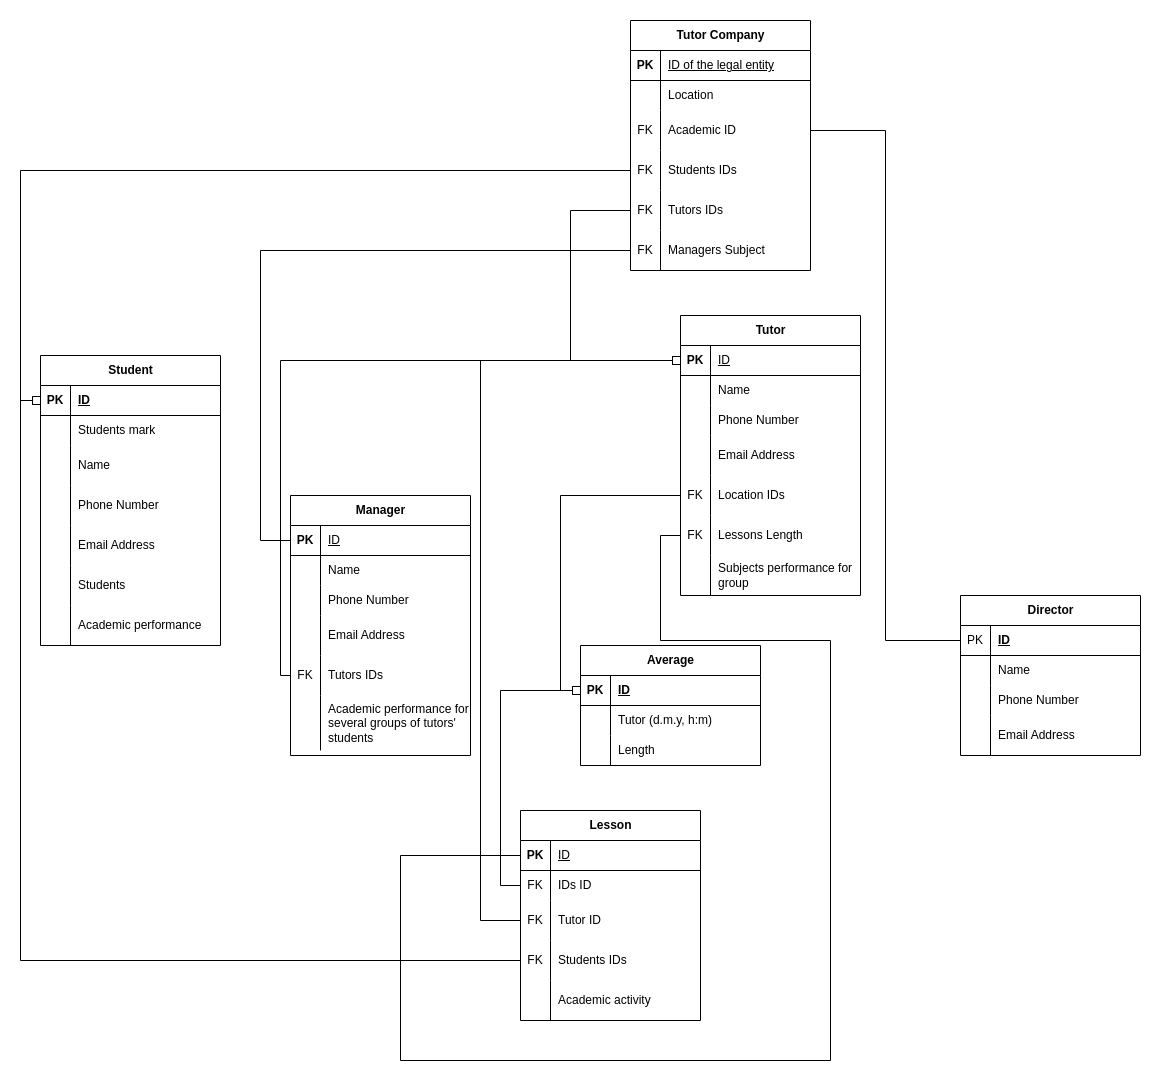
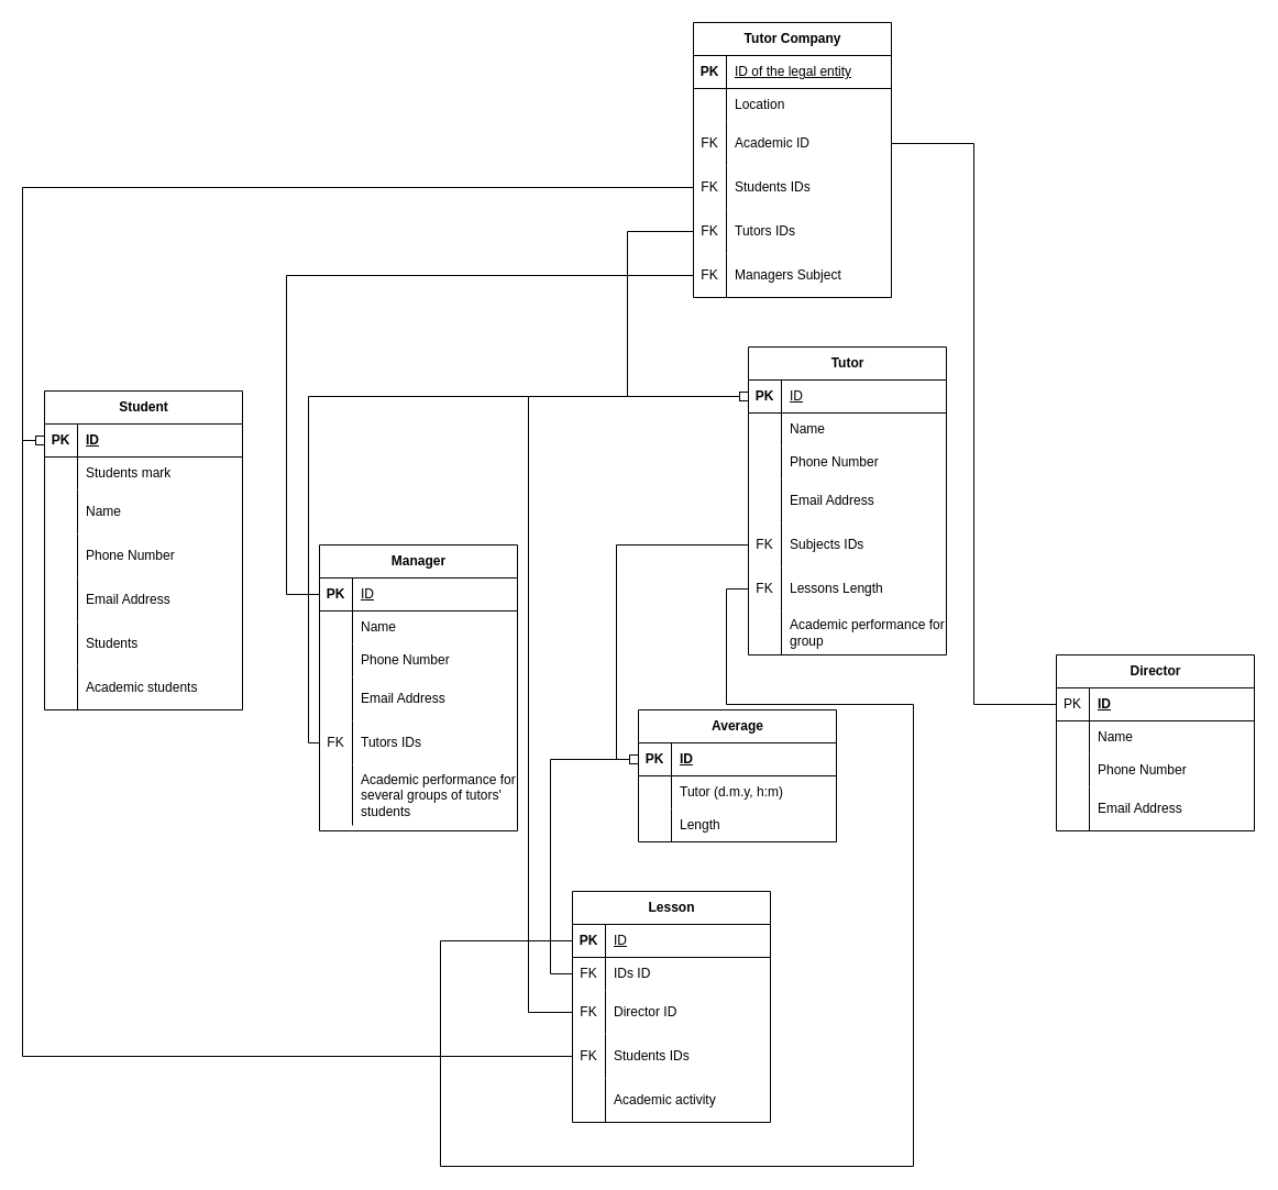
- <mxCell id="52" value="Location IDs" style="shape=partialRectangle;connectable=0;fillColor=none;top=0;left=0;bottom=0;right=0;align=left;spacingLeft=6;overflow=hidden;whiteSpace=wrap;html=1;" parent="50" vertex="1"><mxGeometry x="30" width="150" height="40" as="geometry"><mxRectangle width="150" height="40" as="alternateBounds" /></mxGeometry></mxCell>
+ <mxCell id="52" value="Subjects IDs" style="shape=partialRectangle;connectable=0;fillColor=none;top=0;left=0;bottom=0;right=0;align=left;spacingLeft=6;overflow=hidden;whiteSpace=wrap;html=1;" parent="50" vertex="1"><mxGeometry x="30" width="150" height="40" as="geometry"><mxRectangle width="150" height="40" as="alternateBounds" /></mxGeometry></mxCell>
- <mxCell id="58" value="Subjects performance&amp;nbsp;for group" style="shape=partialRectangle;connectable=0;fillColor=none;top=0;left=0;bottom=0;right=0;align=left;spacingLeft=6;overflow=hidden;whiteSpace=wrap;html=1;" vertex="1" parent="56"><mxGeometry x="30" width="150" height="40" as="geometry"><mxRectangle width="150" height="40" as="alternateBounds" /></mxGeometry></mxCell>
+ <mxCell id="58" value="Academic performance&amp;nbsp;for group" style="shape=partialRectangle;connectable=0;fillColor=none;top=0;left=0;bottom=0;right=0;align=left;spacingLeft=6;overflow=hidden;whiteSpace=wrap;html=1;" vertex="1" parent="56"><mxGeometry x="30" width="150" height="40" as="geometry"><mxRectangle width="150" height="40" as="alternateBounds" /></mxGeometry></mxCell>
- <mxCell id="96" value="Academic performance" style="shape=partialRectangle;connectable=0;fillColor=none;top=0;left=0;bottom=0;right=0;align=left;spacingLeft=6;overflow=hidden;whiteSpace=wrap;html=1;" parent="94" vertex="1"><mxGeometry x="30" width="150" height="40" as="geometry"><mxRectangle width="150" height="40" as="alternateBounds" /></mxGeometry></mxCell>
+ <mxCell id="96" value="Academic students" style="shape=partialRectangle;connectable=0;fillColor=none;top=0;left=0;bottom=0;right=0;align=left;spacingLeft=6;overflow=hidden;whiteSpace=wrap;html=1;" parent="94" vertex="1"><mxGeometry x="30" width="150" height="40" as="geometry"><mxRectangle width="150" height="40" as="alternateBounds" /></mxGeometry></mxCell>
- <mxCell id="68" value="Tutor ID" style="shape=partialRectangle;connectable=0;fillColor=none;top=0;left=0;bottom=0;right=0;align=left;spacingLeft=6;overflow=hidden;whiteSpace=wrap;html=1;" parent="66" vertex="1"><mxGeometry x="30" width="150" height="40" as="geometry"><mxRectangle width="150" height="40" as="alternateBounds" /></mxGeometry></mxCell>
+ <mxCell id="68" value="Director ID" style="shape=partialRectangle;connectable=0;fillColor=none;top=0;left=0;bottom=0;right=0;align=left;spacingLeft=6;overflow=hidden;whiteSpace=wrap;html=1;" parent="66" vertex="1"><mxGeometry x="30" width="150" height="40" as="geometry"><mxRectangle width="150" height="40" as="alternateBounds" /></mxGeometry></mxCell>
